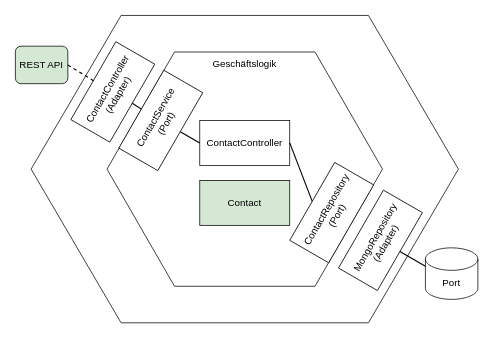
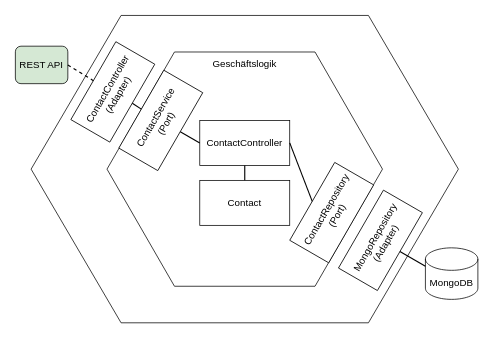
+ <mxCell id="15" value="" style="endArrow=none;html=1;rounded=0;fontSize=12;strokeWidth=1.5;entryX=0.5;entryY=1;entryDx=0;entryDy=0;exitX=0.5;exitY=0;exitDx=0;exitDy=0;" parent="1" source="9" target="5" edge="1"><mxGeometry width="50" height="50" relative="1" as="geometry"><mxPoint x="71" y="230" as="sourcePoint" /><mxPoint x="121" y="180" as="targetPoint" /></mxGeometry></mxCell>
- <mxCell id="9" value="&lt;font style=&quot;font-size: 13px&quot;&gt;Contact&lt;/font&gt;" style="rounded=0;whiteSpace=wrap;html=1;fontSize=12;fillColor=#d5e8d4;" parent="1" vertex="1"><mxGeometry x="266" y="240" width="120" height="60" as="geometry" /></mxCell>
+ <mxCell id="9" value="&lt;font style=&quot;font-size: 13px&quot;&gt;Contact&lt;/font&gt;" style="rounded=0;whiteSpace=wrap;html=1;fontSize=12;" parent="1" vertex="1"><mxGeometry x="266" y="240" width="120" height="60" as="geometry" /></mxCell>
- <mxCell id="13" value="&lt;font style=&quot;font-size: 13px&quot;&gt;Port&lt;/font&gt;" style="shape=cylinder3;whiteSpace=wrap;html=1;boundedLbl=1;backgroundOutline=1;size=15;fontSize=12;" parent="1" vertex="1"><mxGeometry x="567" y="330" width="70" height="68.75" as="geometry" /></mxCell>
+ <mxCell id="13" value="&lt;font style=&quot;font-size: 13px&quot;&gt;MongoDB&lt;/font&gt;" style="shape=cylinder3;whiteSpace=wrap;html=1;boundedLbl=1;backgroundOutline=1;size=15;fontSize=12;" parent="1" vertex="1"><mxGeometry x="567" y="330" width="70" height="68.75" as="geometry" /></mxCell>
